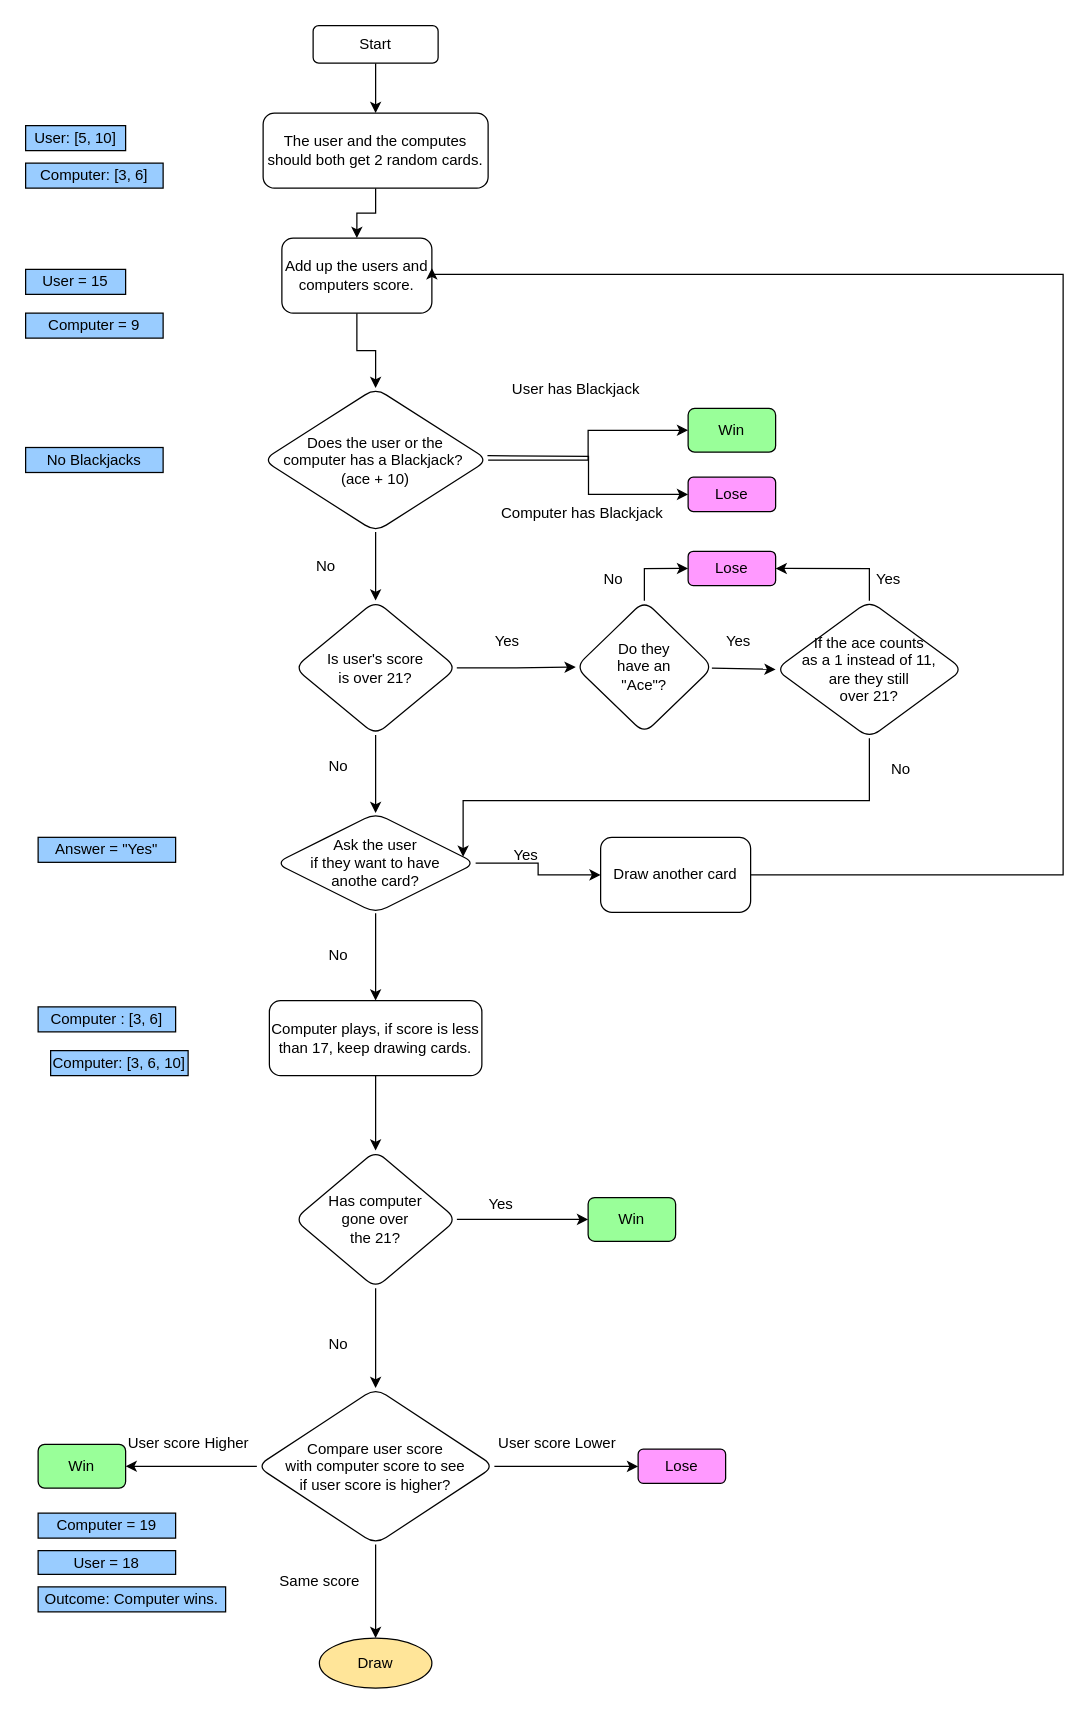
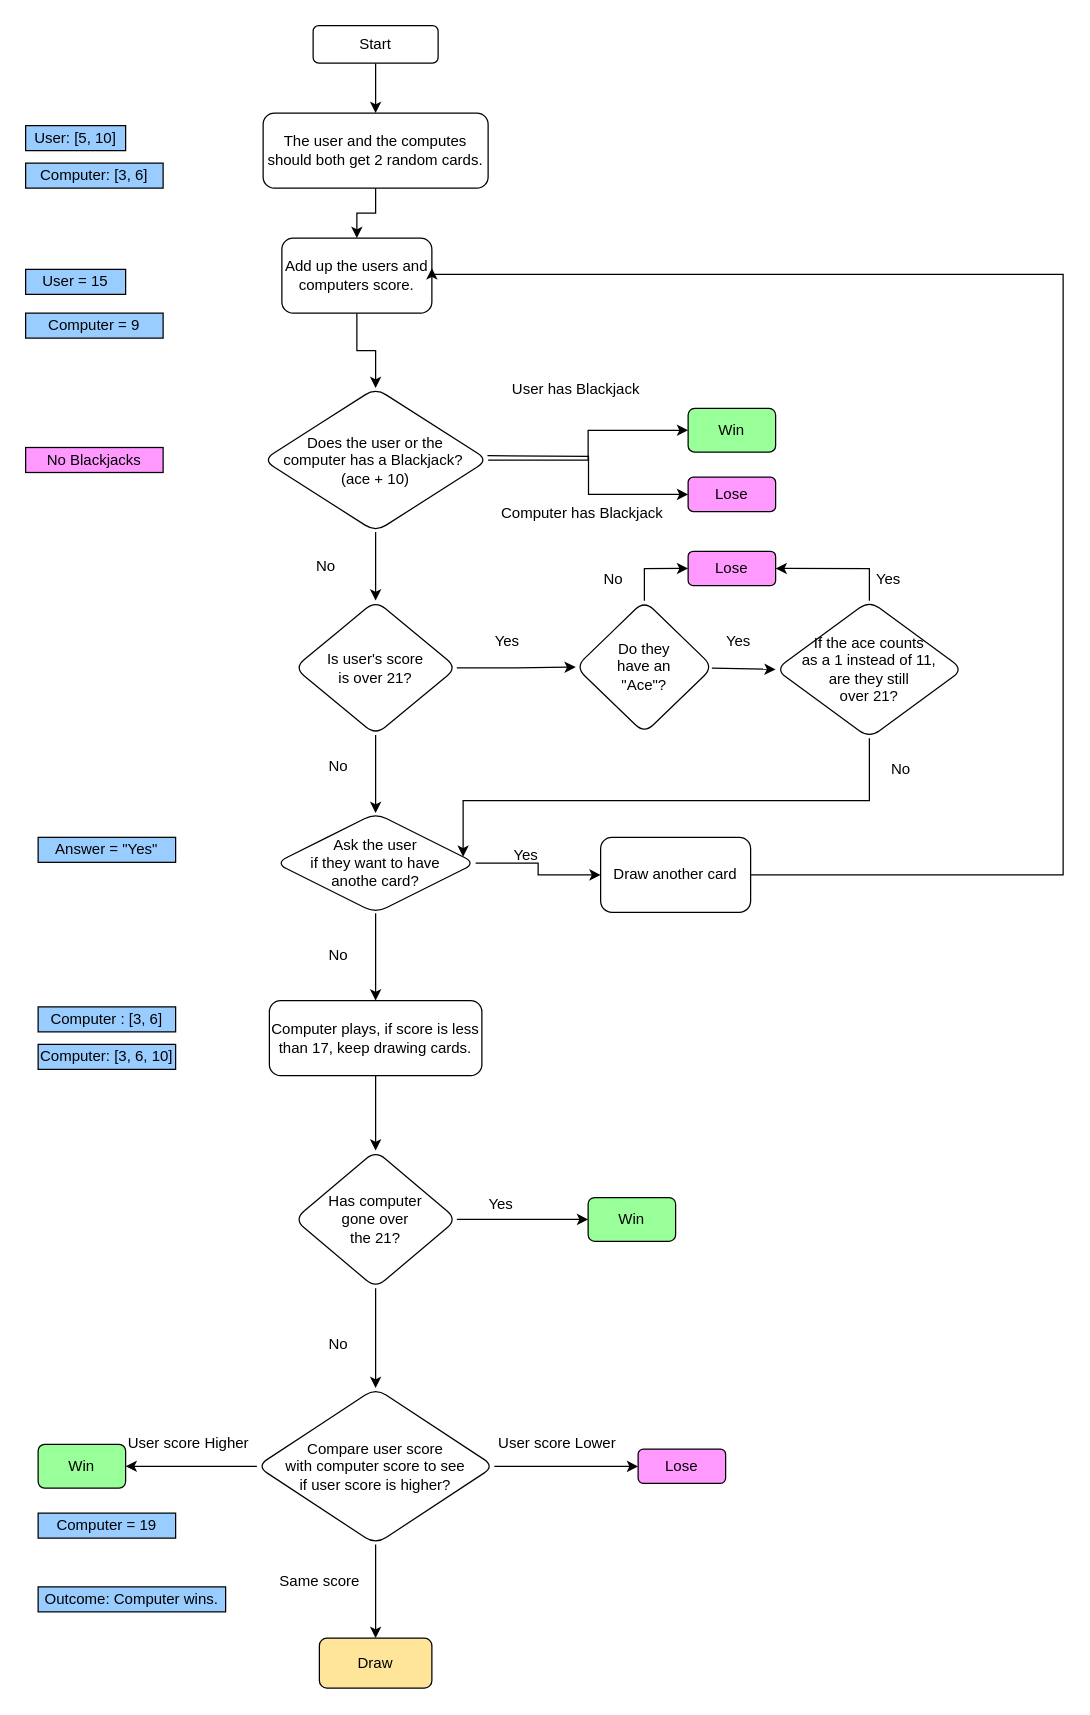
- <mxCell id="41" value="No Blackjacks" style="rounded=0;whiteSpace=wrap;html=1;fillColor=#99CCFF;" vertex="1" parent="1"><mxGeometry x="20" y="357.5" width="110" height="20" as="geometry" /></mxCell>
+ <mxCell id="41" value="No Blackjacks" style="rounded=0;whiteSpace=wrap;html=1;fillColor=#ff99ff;" vertex="1" parent="1"><mxGeometry x="20" y="357.5" width="110" height="20" as="geometry" /></mxCell>
- <mxCell id="66" value="Computer: [3, 6, 10]" style="rounded=0;whiteSpace=wrap;html=1;fillColor=#99CCFF;" vertex="1" parent="1"><mxGeometry x="40" y="840" width="110" height="20" as="geometry" /></mxCell>
+ <mxCell id="66" value="Computer: [3, 6, 10]" style="rounded=0;whiteSpace=wrap;html=1;fillColor=#99CCFF;" vertex="1" parent="1"><mxGeometry x="30" y="835" width="110" height="20" as="geometry" /></mxCell>
- <mxCell id="68" value="User = 18" style="rounded=0;whiteSpace=wrap;html=1;fillColor=#99CCFF;" vertex="1" parent="1"><mxGeometry x="30" y="1240" width="110" height="19" as="geometry" /></mxCell>
- <mxCell id="32" value="Draw" style="ellipse;whiteSpace=wrap;html=1;fillColor=#FFE599;" vertex="1" parent="1"><mxGeometry x="255" y="1310" width="90" height="40" as="geometry" /></mxCell>
+ <mxCell id="32" value="Draw" style="whiteSpace=wrap;html=1;rounded=1;fillColor=#FFE599;" vertex="1" parent="1"><mxGeometry x="255" y="1310" width="90" height="40" as="geometry" /></mxCell>
